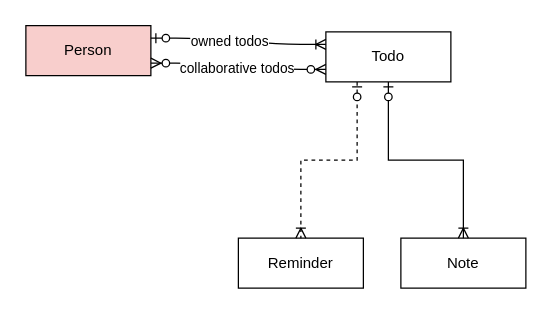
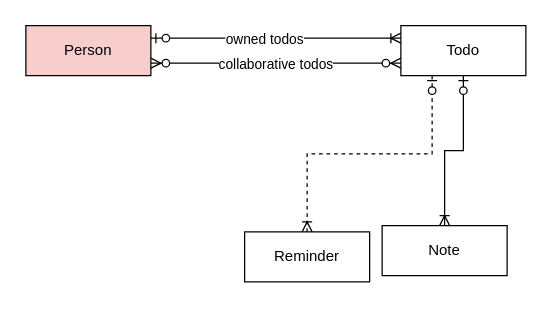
- <mxCell id="6" value="Todo" style="whiteSpace=wrap;html=1;align=center;" vertex="1" parent="1"><mxGeometry x="260" y="25" width="100" height="40" as="geometry" /></mxCell>
+ <mxCell id="6" value="Todo" style="whiteSpace=wrap;html=1;align=center;" vertex="1" parent="1"><mxGeometry x="320" y="20" width="100" height="40" as="geometry" /></mxCell>
- <mxCell id="4" value="Reminder" style="whiteSpace=wrap;html=1;align=center;" vertex="1" parent="1"><mxGeometry x="190" y="190" width="100" height="40" as="geometry" /></mxCell>
+ <mxCell id="4" value="Reminder" style="whiteSpace=wrap;html=1;align=center;" vertex="1" parent="1"><mxGeometry x="195" y="185" width="100" height="40" as="geometry" /></mxCell>
- <mxCell id="3" value="Note" style="whiteSpace=wrap;html=1;align=center;" vertex="1" parent="1"><mxGeometry x="320" y="190" width="100" height="40" as="geometry" /></mxCell>
+ <mxCell id="3" value="Note" style="whiteSpace=wrap;html=1;align=center;" vertex="1" parent="1"><mxGeometry x="305" y="180" width="100" height="40" as="geometry" /></mxCell>
